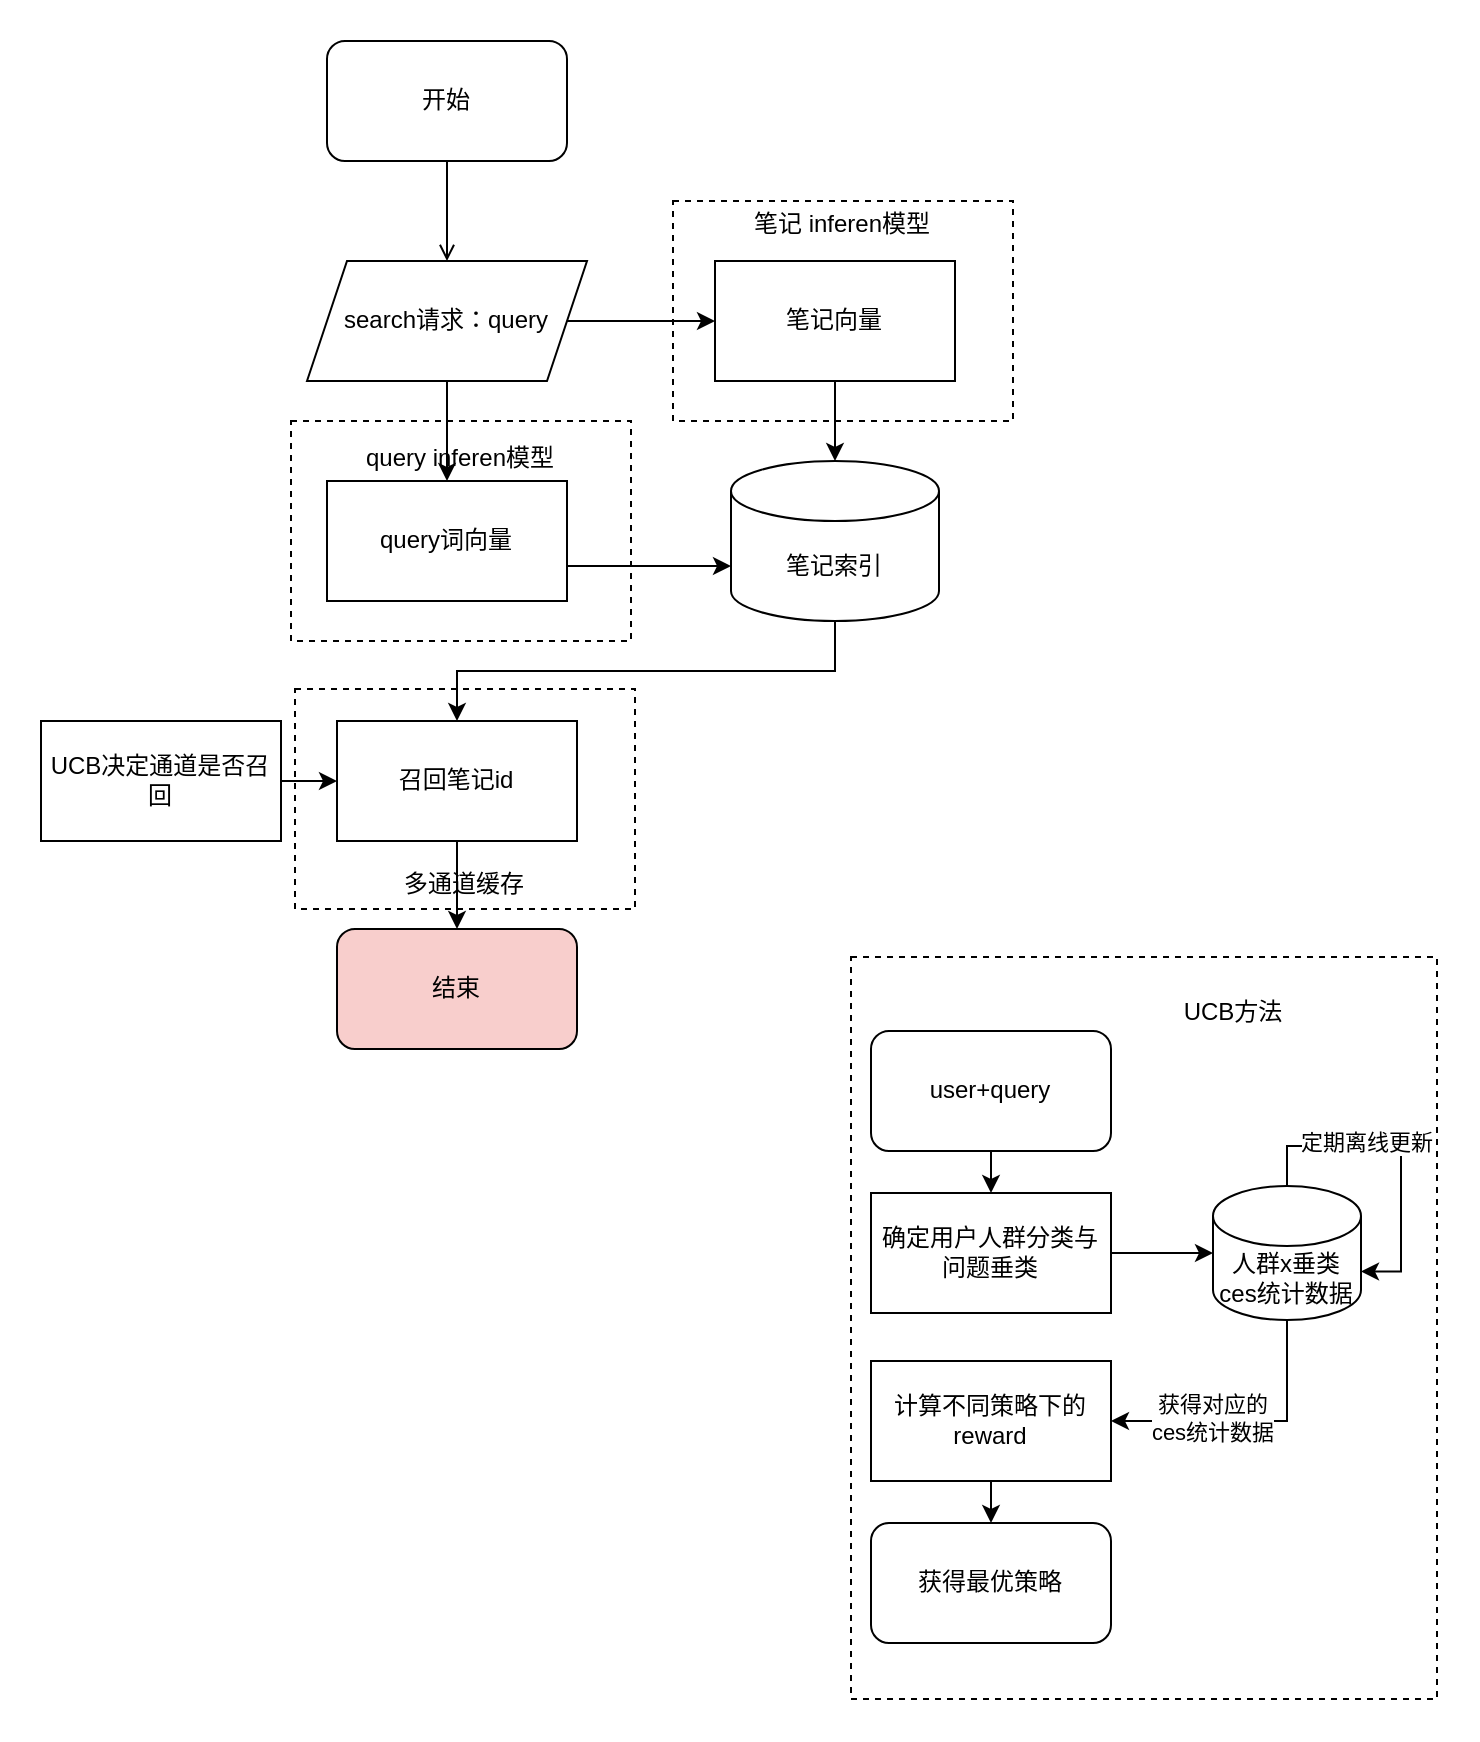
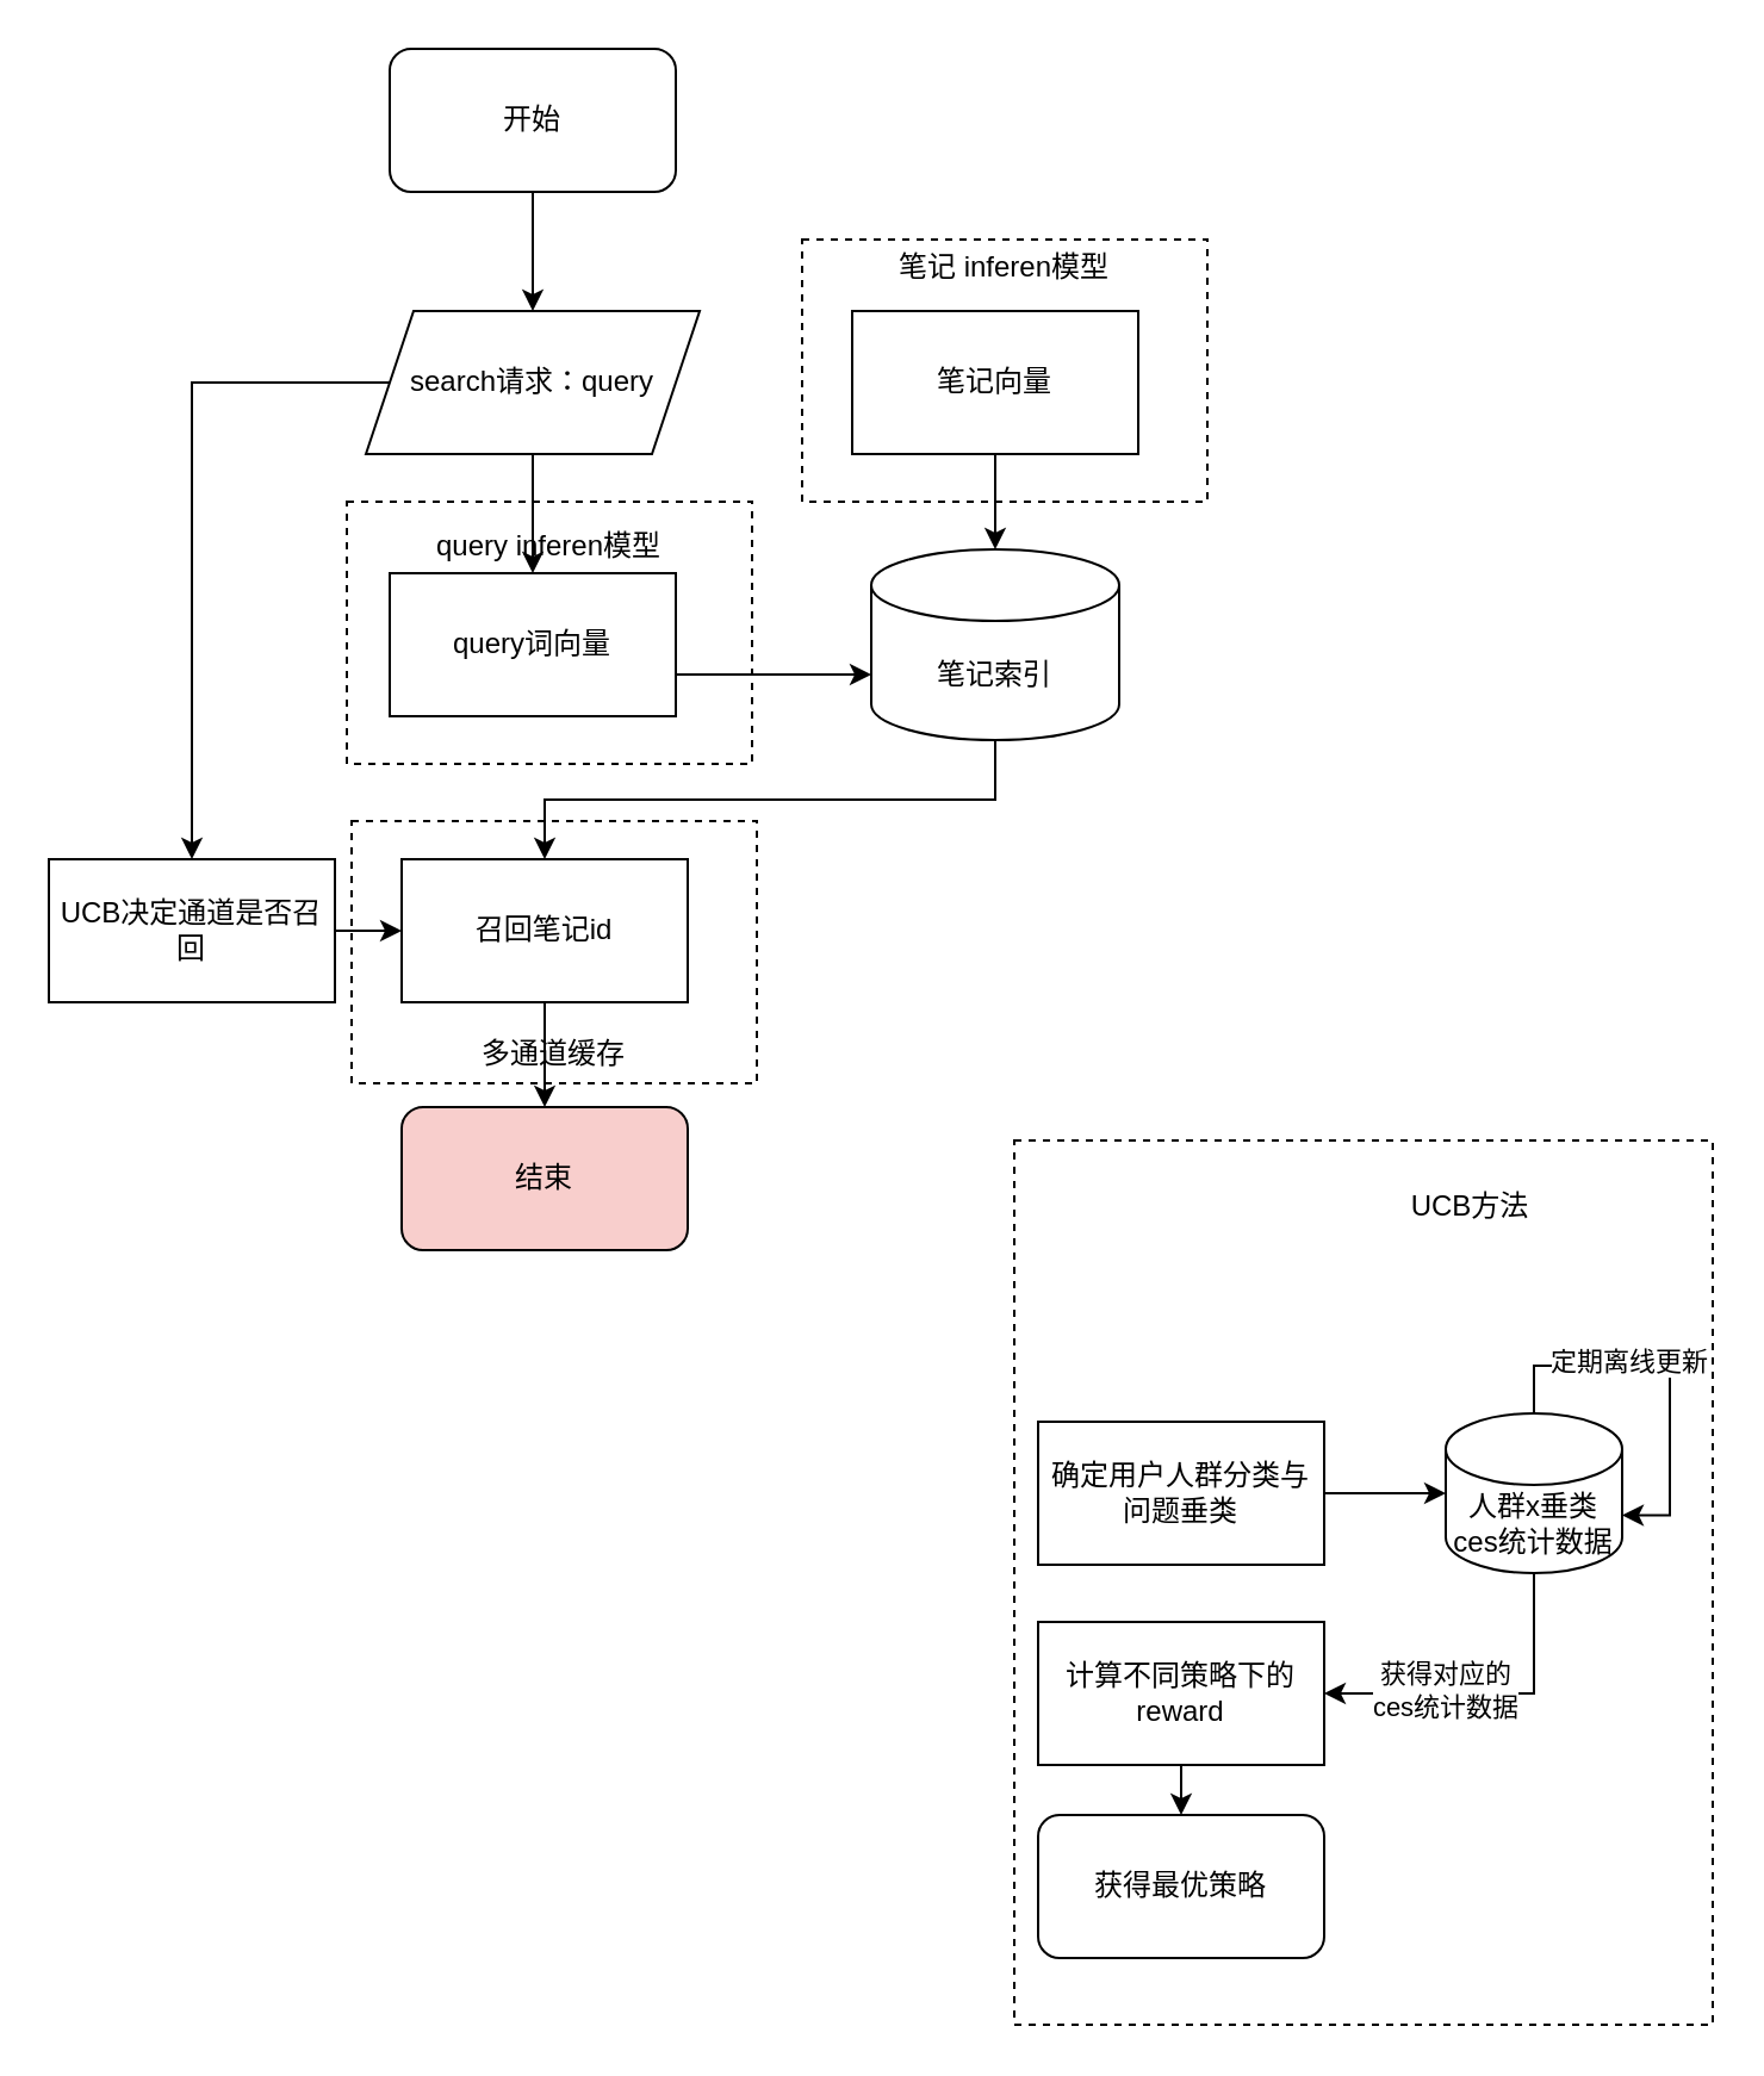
- <mxCell id="6" style="edgeStyle=orthogonalEdgeStyle;rounded=0;orthogonalLoop=1;jettySize=auto;html=1;exitX=0.5;exitY=1;exitDx=0;exitDy=0;entryX=0.5;entryY=0;entryDx=0;entryDy=0;endArrow=open;" parent="1" source="7" target="10" edge="1"><mxGeometry relative="1" as="geometry" /></mxCell>
+ <mxCell id="6" style="edgeStyle=orthogonalEdgeStyle;rounded=0;orthogonalLoop=1;jettySize=auto;html=1;exitX=0.5;exitY=1;exitDx=0;exitDy=0;entryX=0.5;entryY=0;entryDx=0;entryDy=0;" parent="1" source="7" target="10" edge="1"><mxGeometry relative="1" as="geometry" /></mxCell>
- <mxCell id="8" style="edgeStyle=orthogonalEdgeStyle;rounded=0;orthogonalLoop=1;jettySize=auto;html=1;exitX=0;exitY=0.5;exitDx=0;exitDy=0;" parent="1" source="10" target="16" edge="1"><mxGeometry relative="1" as="geometry" /></mxCell>
+ <mxCell id="8" style="edgeStyle=orthogonalEdgeStyle;rounded=0;orthogonalLoop=1;jettySize=auto;html=1;exitX=0;exitY=0.5;exitDx=0;exitDy=0;entryX=0.5;entryY=0;entryDx=0;entryDy=0;" parent="1" source="10" target="20" edge="1"><mxGeometry relative="1" as="geometry" /></mxCell>
- <mxCell id="23" value="user+query" style="rounded=1;whiteSpace=wrap;html=1;" vertex="1" parent="1"><mxGeometry x="435" y="515" width="120" height="60" as="geometry" /></mxCell>
- <mxCell id="22" style="edgeStyle=orthogonalEdgeStyle;rounded=0;orthogonalLoop=1;jettySize=auto;html=1;exitX=0.5;exitY=1;exitDx=0;exitDy=0;entryX=0.5;entryY=0;entryDx=0;entryDy=0;" edge="1" parent="1" source="23" target="25"><mxGeometry relative="1" as="geometry" /></mxCell>
